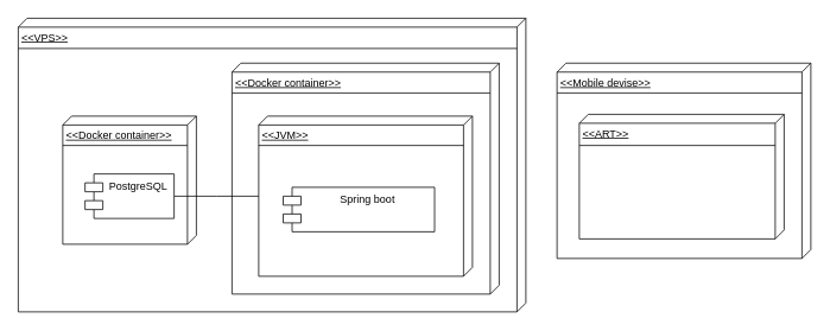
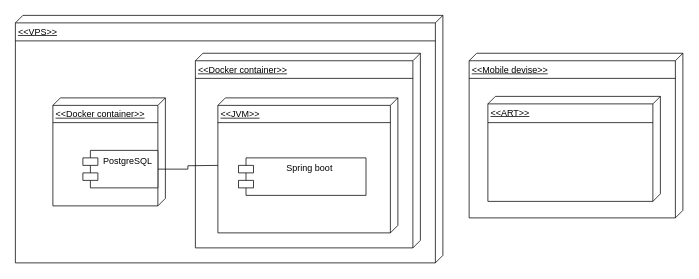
- <mxCell id="15" value="PostgreSQL" style="shape=module;align=left;spacingLeft=20;align=center;verticalAlign=top;" parent="1" vertex="1"><mxGeometry x="95" y="195" width="100" height="50" as="geometry" /></mxCell>
+ <mxCell id="15" value="PostgreSQL" style="shape=module;align=left;spacingLeft=20;align=center;verticalAlign=top;" parent="1" vertex="1"><mxGeometry x="110" y="200" width="100" height="50" as="geometry" /></mxCell>
